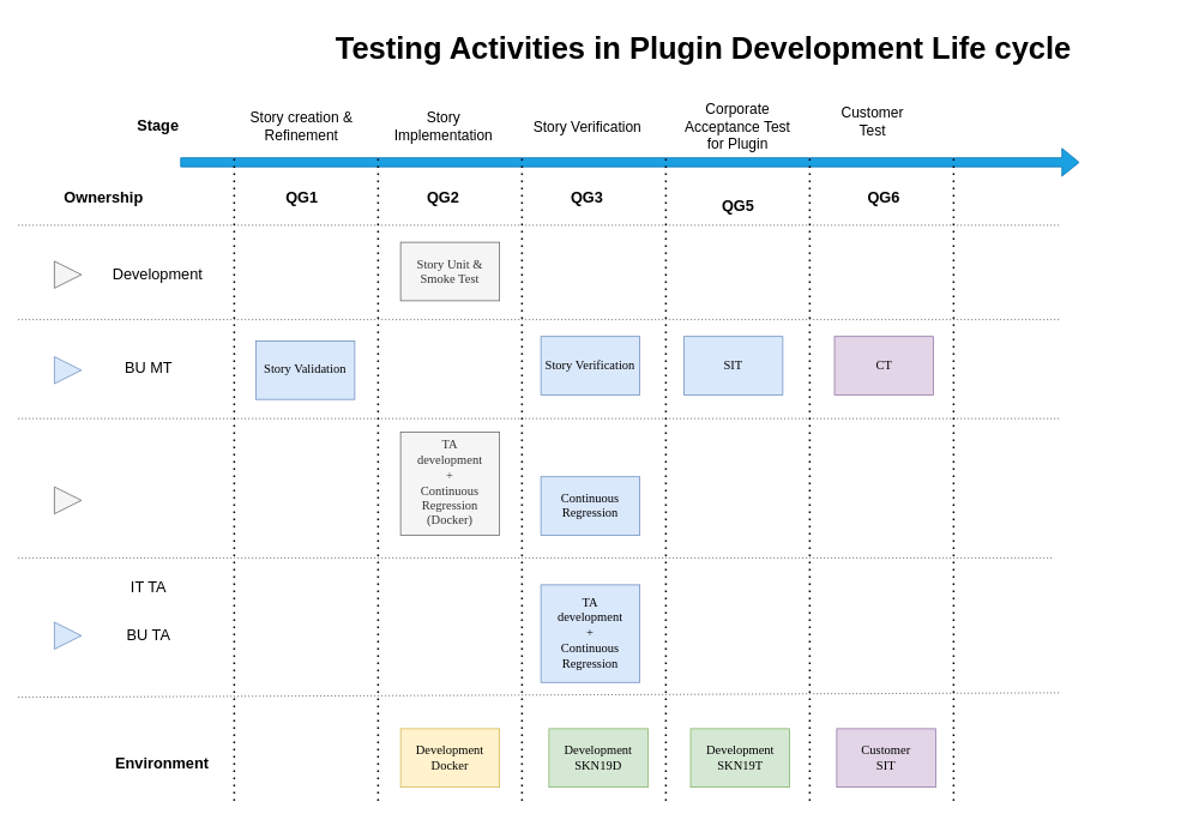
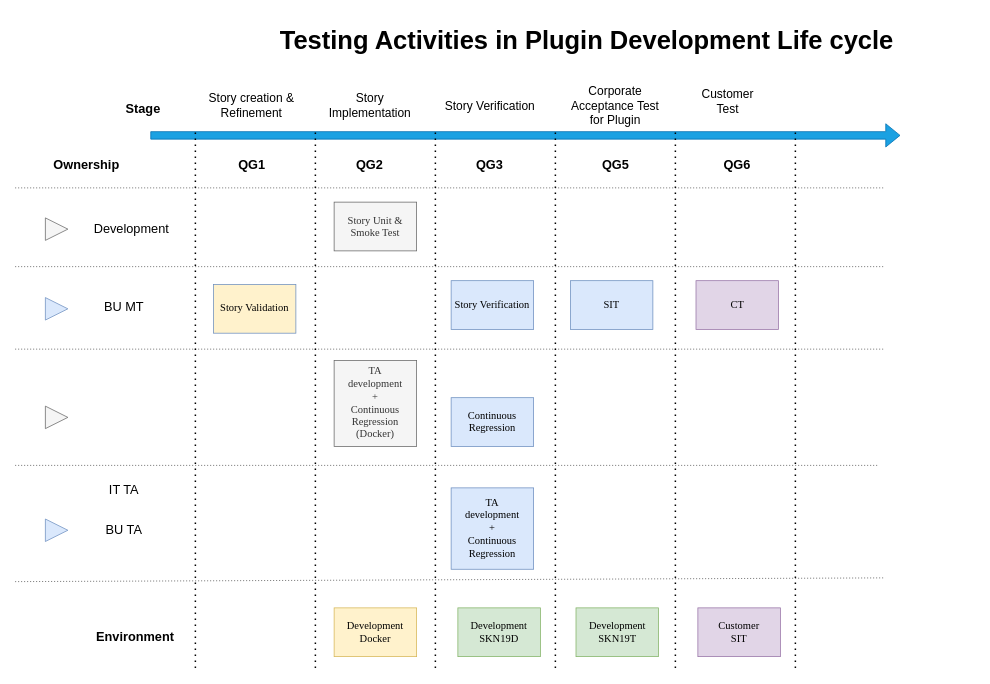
- <mxCell id="39" value="&lt;font style=&quot;font-size: 17px;&quot;&gt;Stage&lt;/font&gt;" style="text;html=1;align=center;verticalAlign=middle;resizable=0;points=[];autosize=1;fontStyle=1;fontSize=17;" parent="1" vertex="1"><mxGeometry x="145" y="125" width="60" height="30" as="geometry" /></mxCell>
+ <mxCell id="39" value="&lt;font style=&quot;font-size: 17px;&quot;&gt;Stage&lt;/font&gt;" style="text;html=1;align=center;verticalAlign=middle;resizable=0;points=[];autosize=1;fontStyle=1;fontSize=17;" parent="1" vertex="1"><mxGeometry x="160" y="130" width="60" height="30" as="geometry" /></mxCell>
- <mxCell id="31" value="QG5" style="text;html=1;strokeColor=none;fillColor=none;align=center;verticalAlign=middle;whiteSpace=wrap;rounded=0;fontSize=17;fontStyle=1" parent="1" vertex="1"><mxGeometry x="787.5" y="210" width="65" height="40" as="geometry" /></mxCell>
+ <mxCell id="31" value="QG5" style="text;html=1;strokeColor=none;fillColor=none;align=center;verticalAlign=middle;whiteSpace=wrap;rounded=0;fontSize=17;fontStyle=1" parent="1" vertex="1"><mxGeometry x="787.5" y="200" width="65" height="40" as="geometry" /></mxCell>
- <mxCell id="9" value="Story Validation" style="rounded=0;whiteSpace=wrap;html=1;fontSize=14;fontFamily=Verdana;fillColor=#dae8fc;strokeColor=#6c8ebf;" parent="1" vertex="1"><mxGeometry x="284" y="378.75" width="110" height="65" as="geometry" /></mxCell>
+ <mxCell id="9" value="Story Validation" style="rounded=0;whiteSpace=wrap;html=1;fontSize=14;fontFamily=Verdana;fillColor=#fff2cc;strokeColor=#6c8ebf;" parent="1" vertex="1"><mxGeometry x="284" y="378.75" width="110" height="65" as="geometry" /></mxCell>
